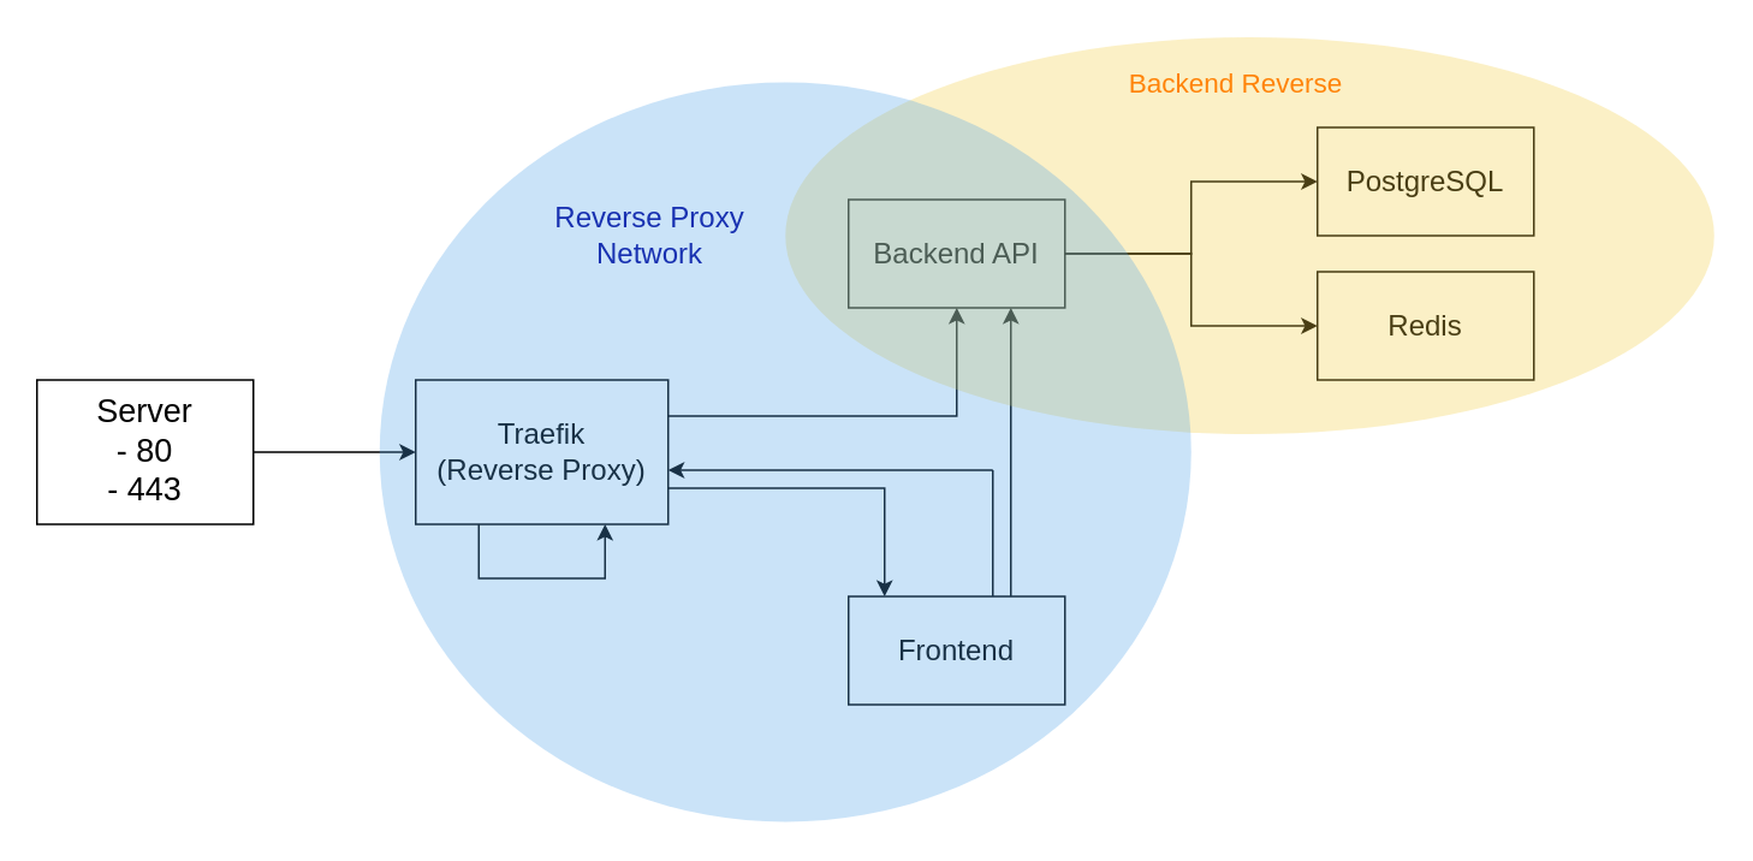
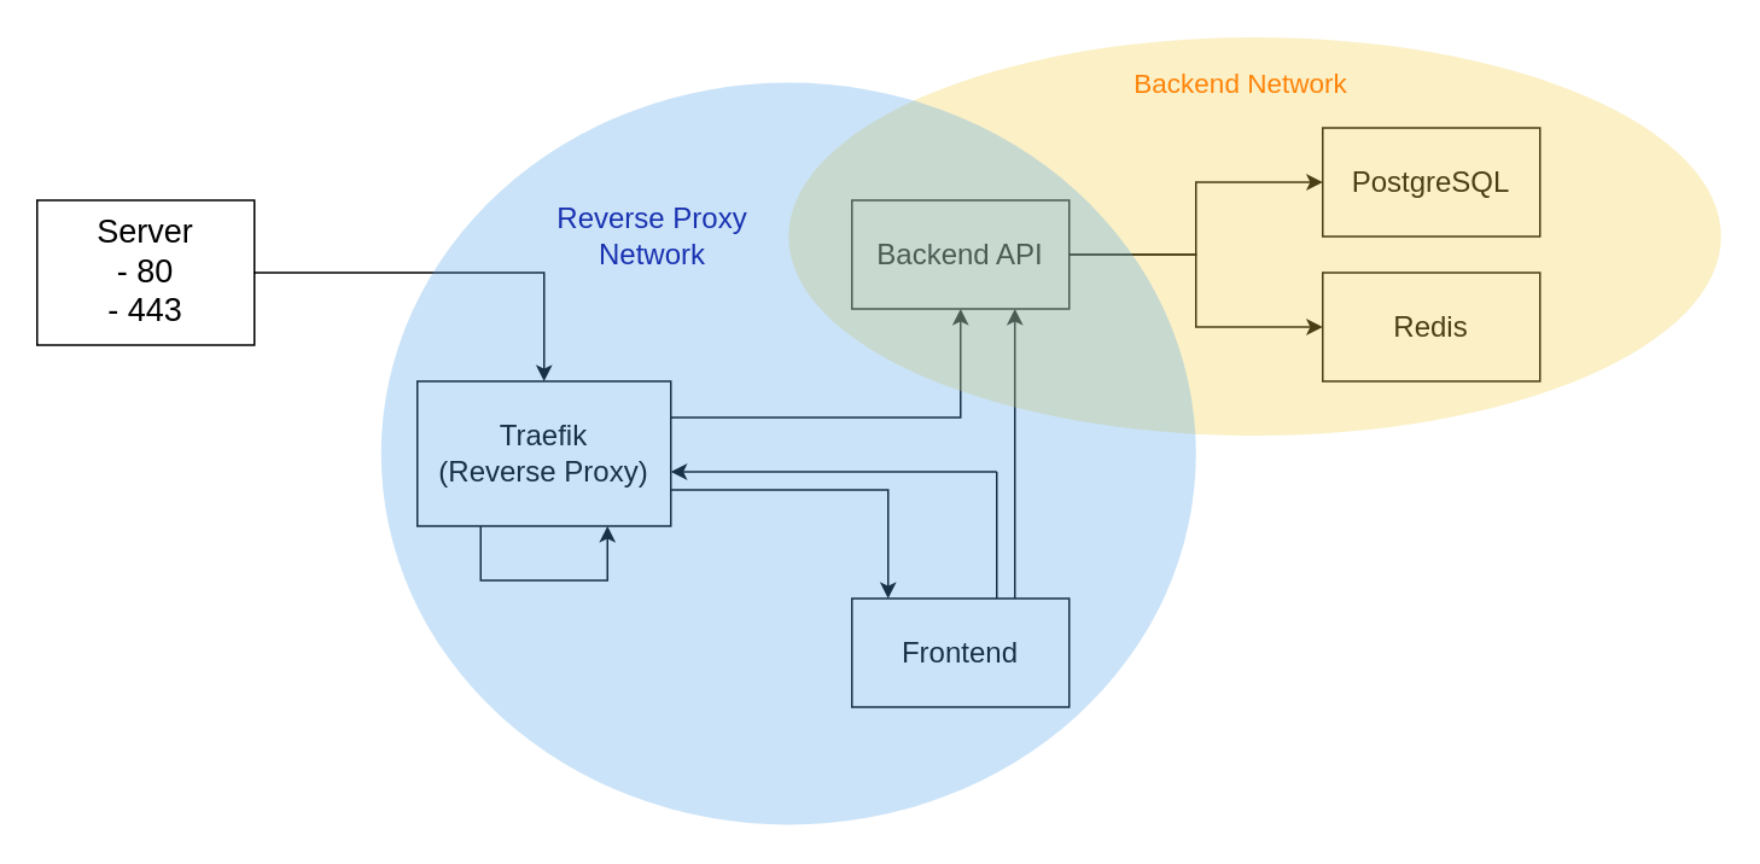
- <mxCell id="15" value="Backend Reverse" style="text;html=1;strokeColor=none;fillColor=none;align=center;verticalAlign=middle;whiteSpace=wrap;rounded=0;fontSize=15;opacity=30;fontColor=#FF8308;" vertex="1" parent="1"><mxGeometry x="610" y="30" width="150" height="30" as="geometry" /></mxCell>
+ <mxCell id="15" value="Backend Network" style="text;html=1;strokeColor=none;fillColor=none;align=center;verticalAlign=middle;whiteSpace=wrap;rounded=0;fontSize=15;opacity=30;fontColor=#FF8308;" vertex="1" parent="1"><mxGeometry x="610" y="30" width="150" height="30" as="geometry" /></mxCell>
- <mxCell id="3" value="&lt;font style=&quot;font-size: 18px&quot;&gt;Server&lt;br&gt;- 80&lt;br&gt;- 443&lt;br&gt;&lt;/font&gt;" style="rounded=0;whiteSpace=wrap;html=1;" vertex="1" parent="1"><mxGeometry x="20" y="210" width="120" height="80" as="geometry" /></mxCell>
+ <mxCell id="3" value="&lt;font style=&quot;font-size: 18px&quot;&gt;Server&lt;br&gt;- 80&lt;br&gt;- 443&lt;br&gt;&lt;/font&gt;" style="rounded=0;whiteSpace=wrap;html=1;" vertex="1" parent="1"><mxGeometry x="20" y="110" width="120" height="80" as="geometry" /></mxCell>
